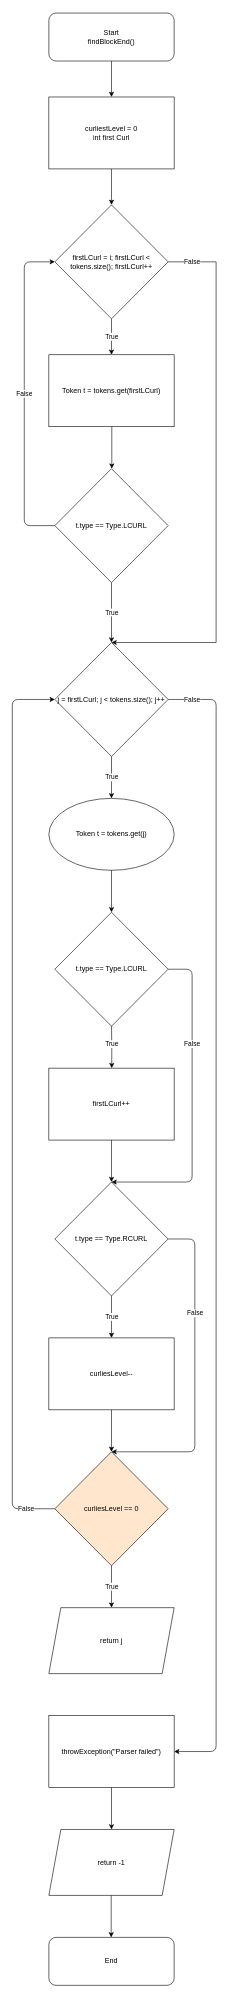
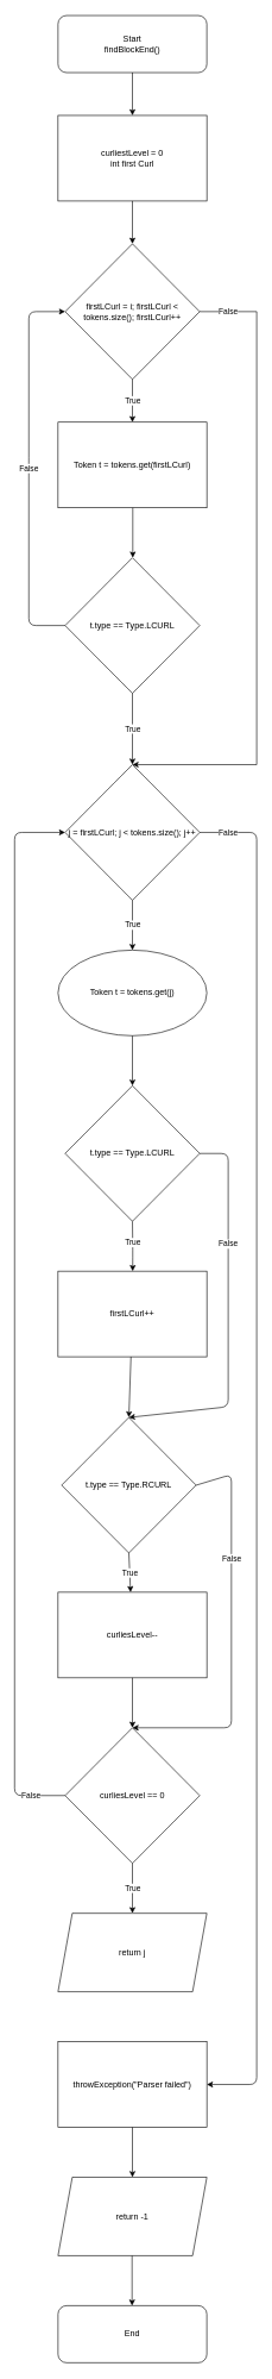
- <mxCell id="22" value="t.type == Type.RCURL" style="rhombus;whiteSpace=wrap;html=1;" parent="1" vertex="1"><mxGeometry x="91" y="1970" width="189" height="190" as="geometry" /></mxCell>
+ <mxCell id="22" value="t.type == Type.RCURL" style="rhombus;whiteSpace=wrap;html=1;" parent="1" vertex="1"><mxGeometry x="86" y="1985" width="189" height="190" as="geometry" /></mxCell>
- <mxCell id="27" value="curliesLevel == 0" style="rhombus;whiteSpace=wrap;html=1;fillColor=#ffe6cc;" parent="1" vertex="1"><mxGeometry x="91" y="2420" width="189" height="190" as="geometry" /></mxCell>
+ <mxCell id="27" value="curliesLevel == 0" style="rhombus;whiteSpace=wrap;html=1;" parent="1" vertex="1"><mxGeometry x="91" y="2420" width="189" height="190" as="geometry" /></mxCell>
